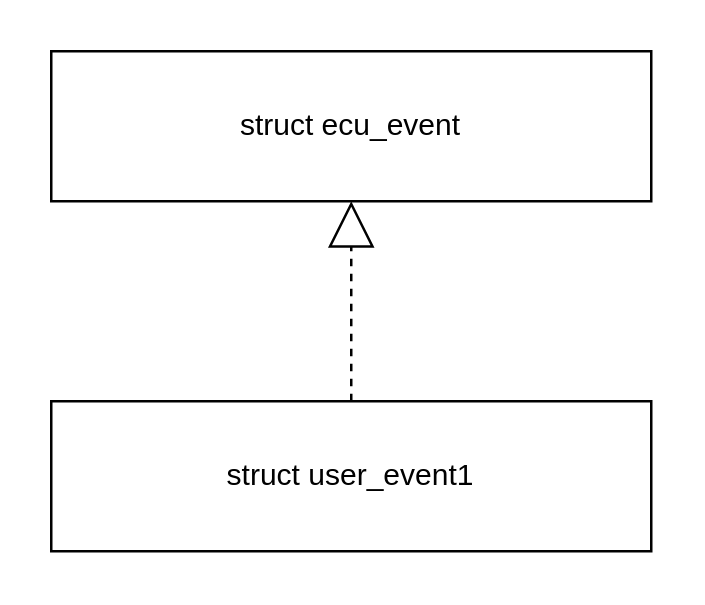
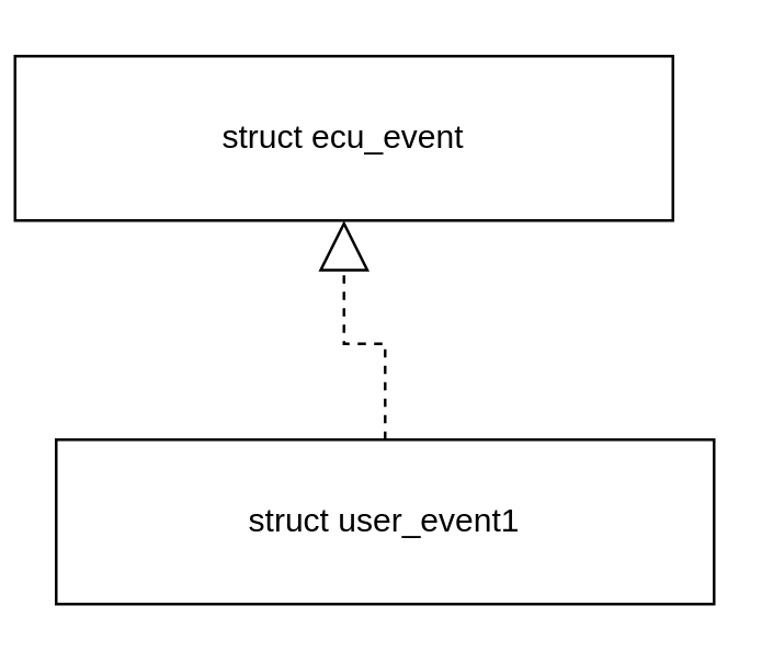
- <mxCell id="2" value="struct ecu_event" style="rounded=0;whiteSpace=wrap;html=1;" parent="1" vertex="1"><mxGeometry x="20" y="20" width="240" height="60" as="geometry" /></mxCell>
+ <mxCell id="2" value="struct ecu_event" style="rounded=0;whiteSpace=wrap;html=1;" parent="1" vertex="1"><mxGeometry x="5" y="20" width="240" height="60" as="geometry" /></mxCell>
